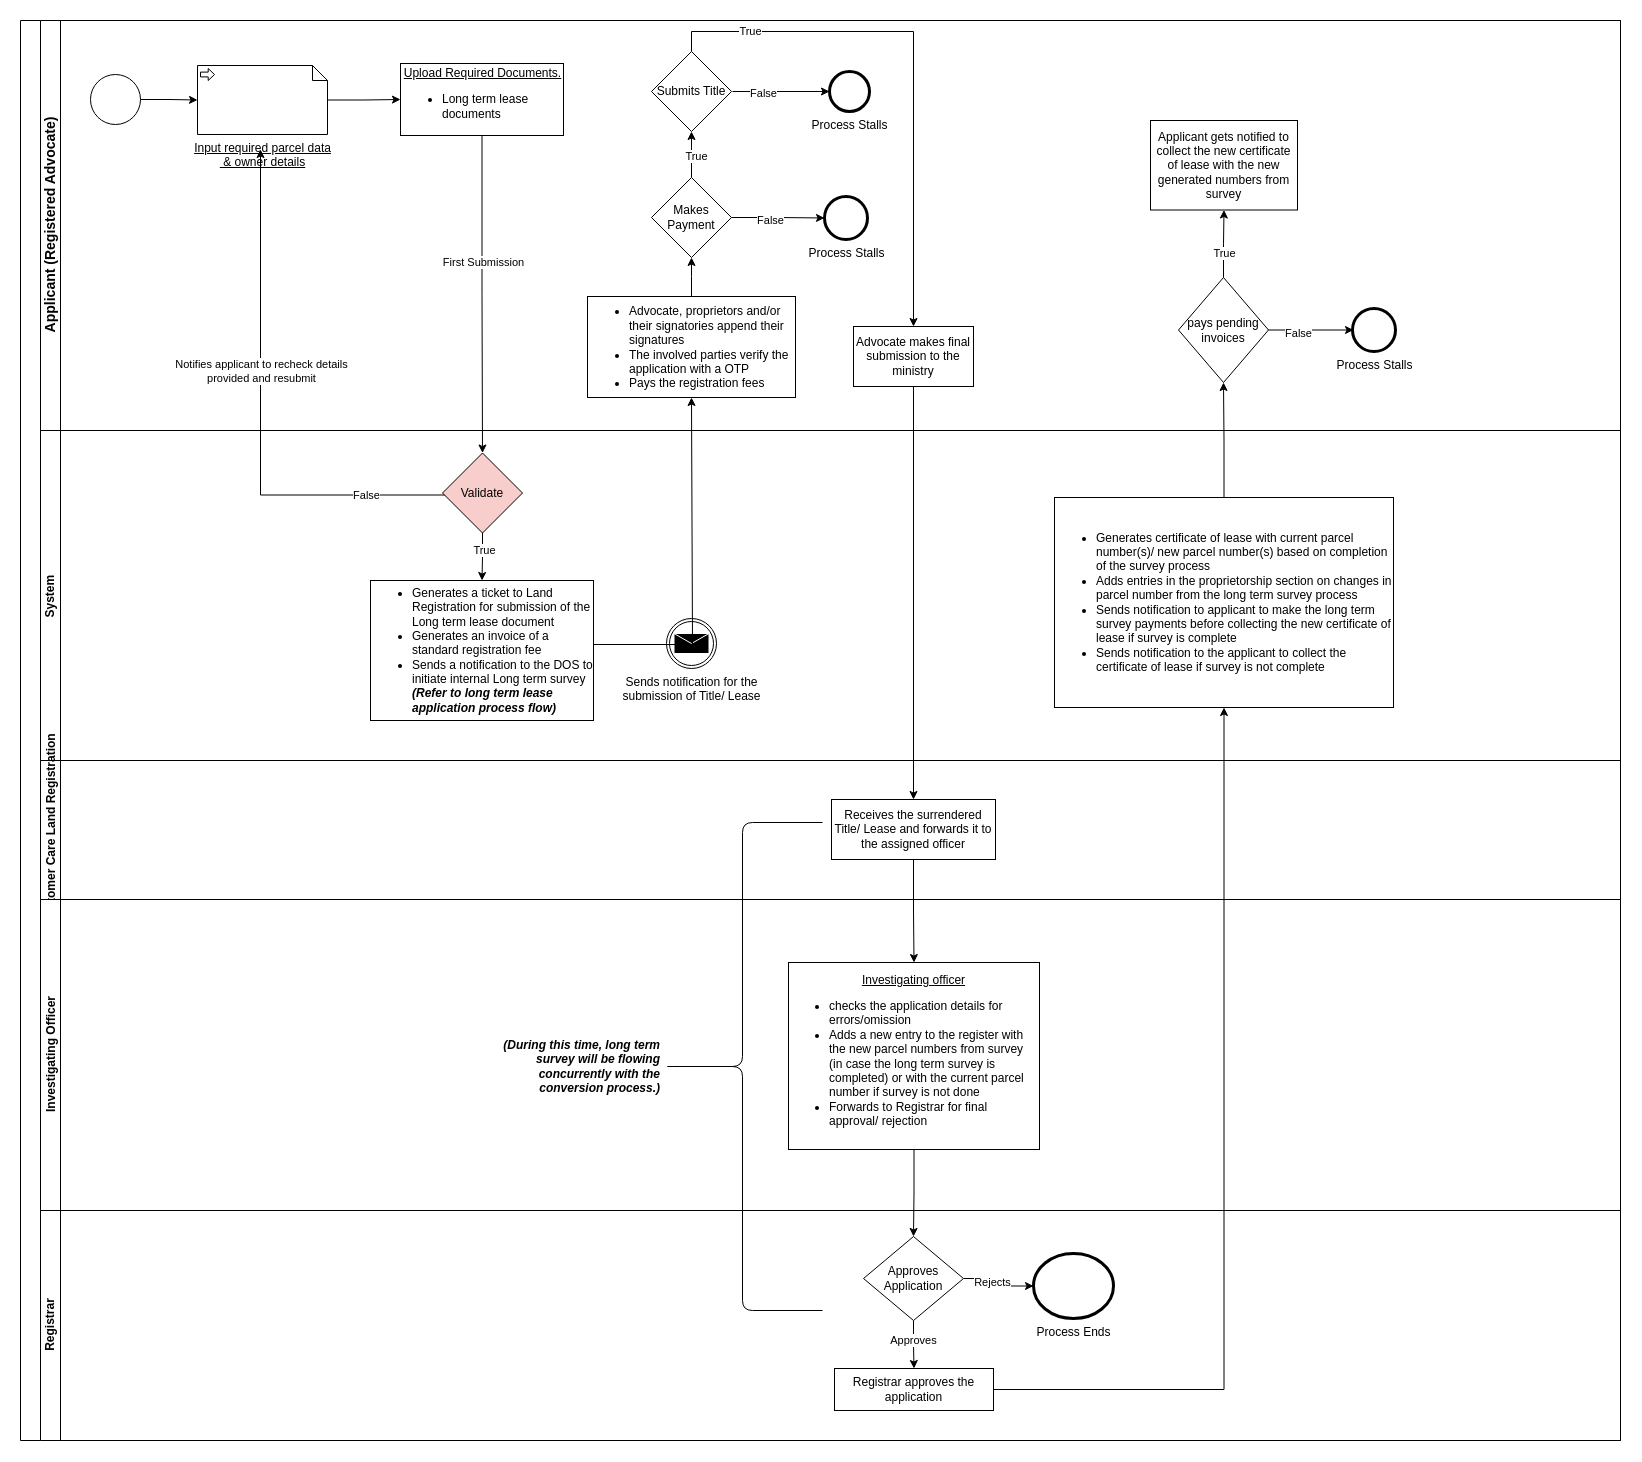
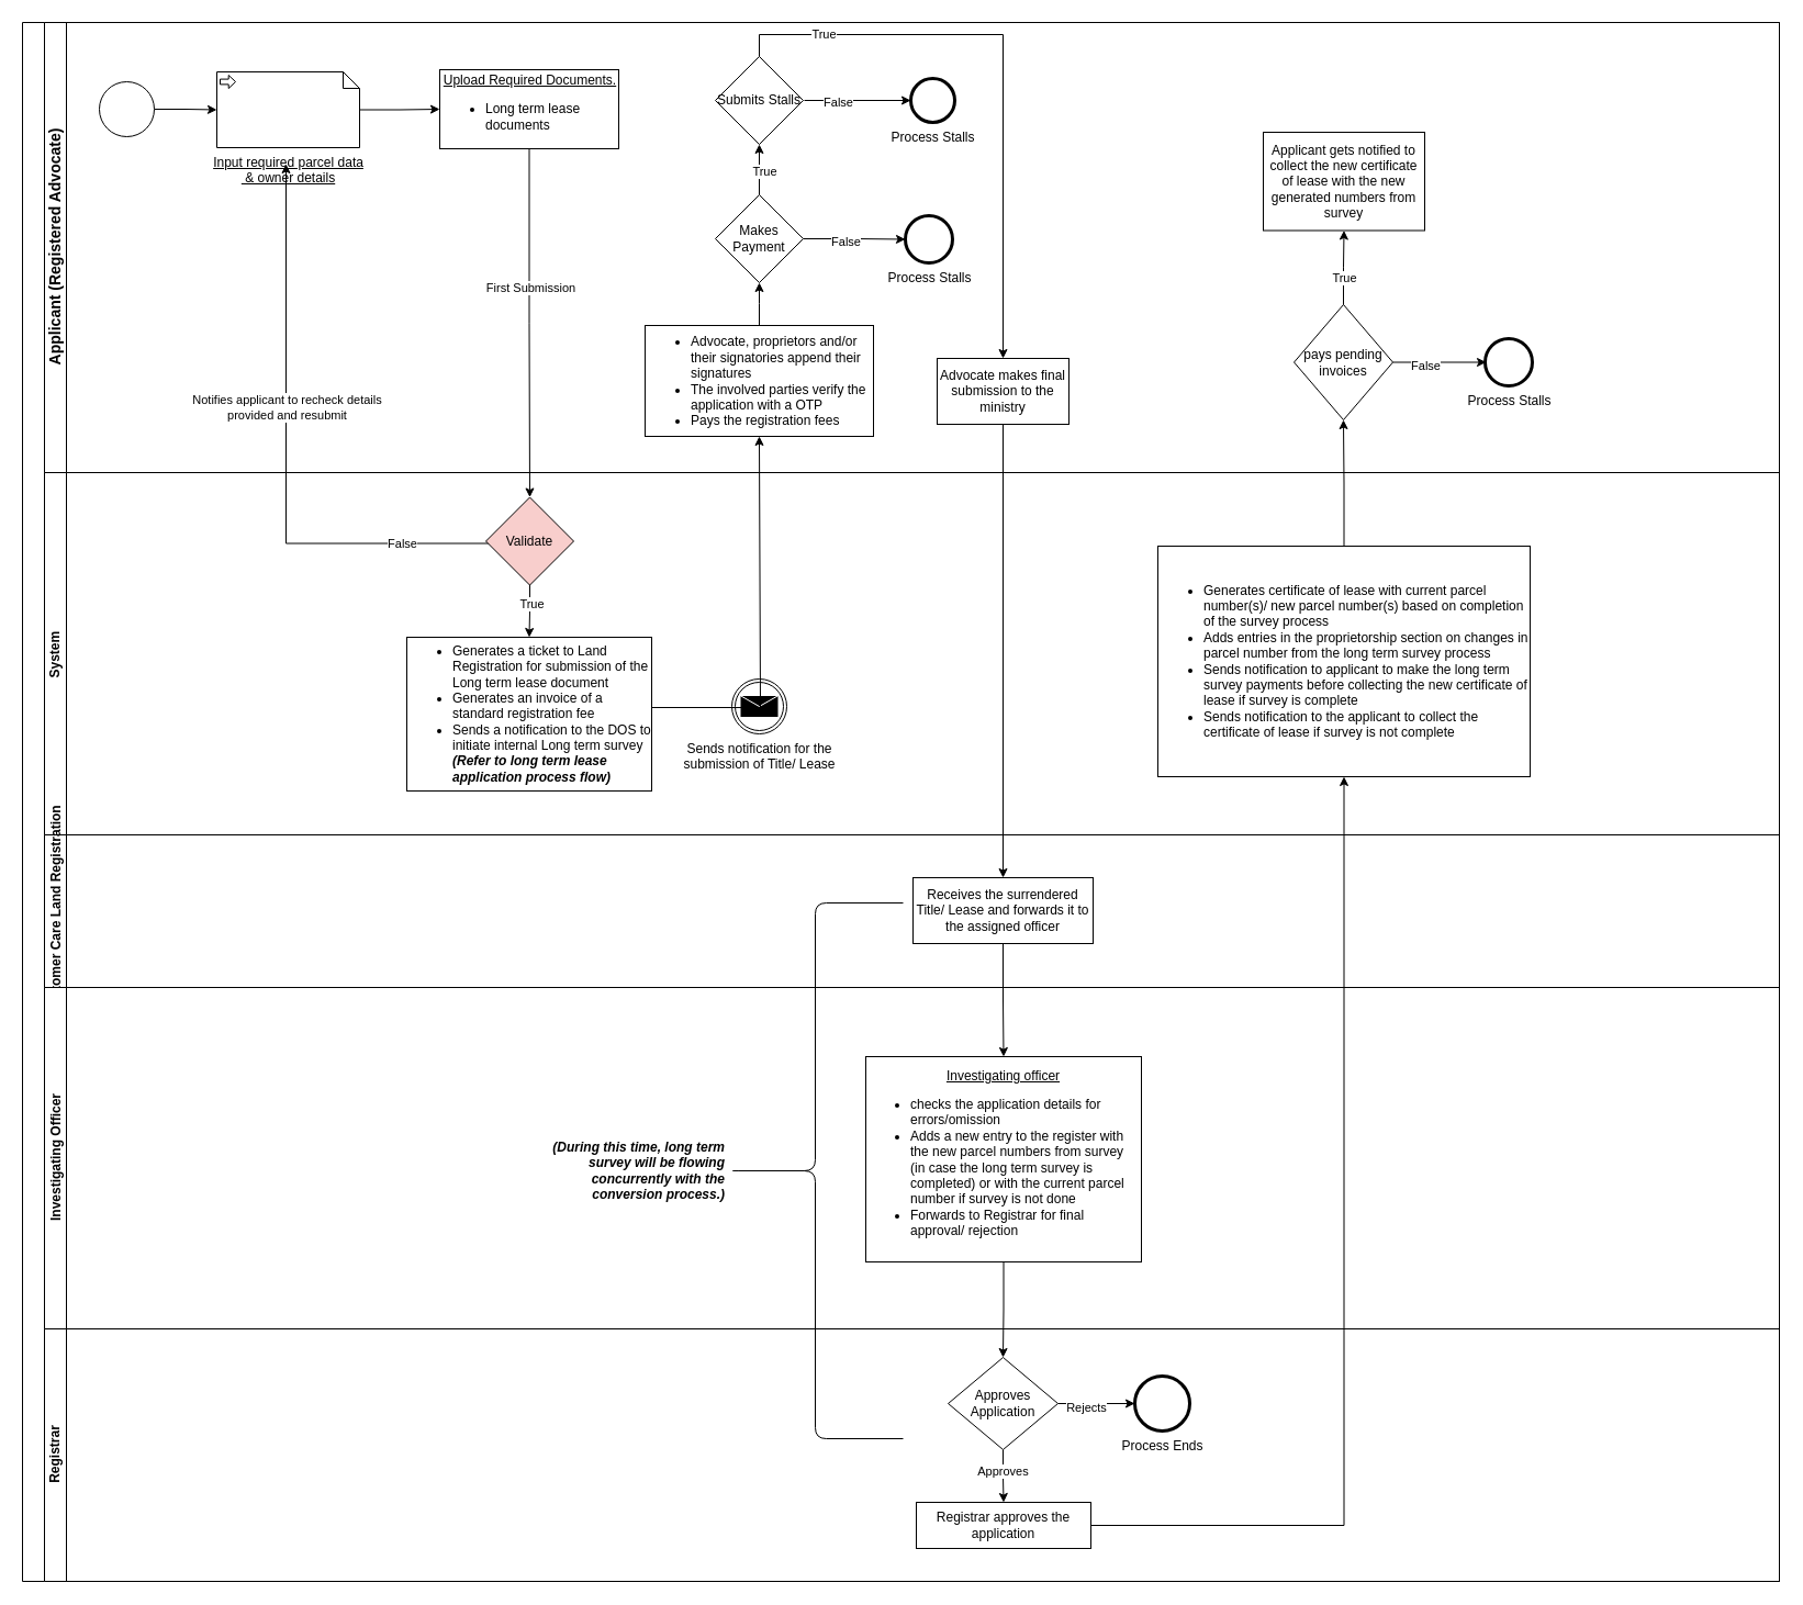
- <mxCell id="22" value="Submits Title" style="rhombus;whiteSpace=wrap;html=1;align=center;" vertex="1" parent="3"><mxGeometry x="611" y="31" width="80" height="80" as="geometry" /></mxCell>
+ <mxCell id="22" value="Submits Stalls" style="rhombus;whiteSpace=wrap;html=1;align=center;" vertex="1" parent="3"><mxGeometry x="611" y="31" width="80" height="80" as="geometry" /></mxCell>
- <mxCell id="44" value="Process Ends" style="points=[[0.145,0.145,0],[0.5,0,0],[0.855,0.145,0],[1,0.5,0],[0.855,0.855,0],[0.5,1,0],[0.145,0.855,0],[0,0.5,0]];shape=mxgraph.bpmn.event;html=1;verticalLabelPosition=bottom;labelBackgroundColor=#ffffff;verticalAlign=top;align=center;perimeter=ellipsePerimeter;outlineConnect=0;aspect=fixed;outline=end;symbol=terminate2;" vertex="1" parent="42"><mxGeometry x="993" y="43" width="80" height="65" as="geometry" /></mxCell>
+ <mxCell id="44" value="Process Ends" style="points=[[0.145,0.145,0],[0.5,0,0],[0.855,0.145,0],[1,0.5,0],[0.855,0.855,0],[0.5,1,0],[0.145,0.855,0],[0,0.5,0]];shape=mxgraph.bpmn.event;html=1;verticalLabelPosition=bottom;labelBackgroundColor=#ffffff;verticalAlign=top;align=center;perimeter=ellipsePerimeter;outlineConnect=0;aspect=fixed;outline=end;symbol=terminate2;" vertex="1" parent="42"><mxGeometry x="993" y="43" width="50" height="50" as="geometry" /></mxCell>
